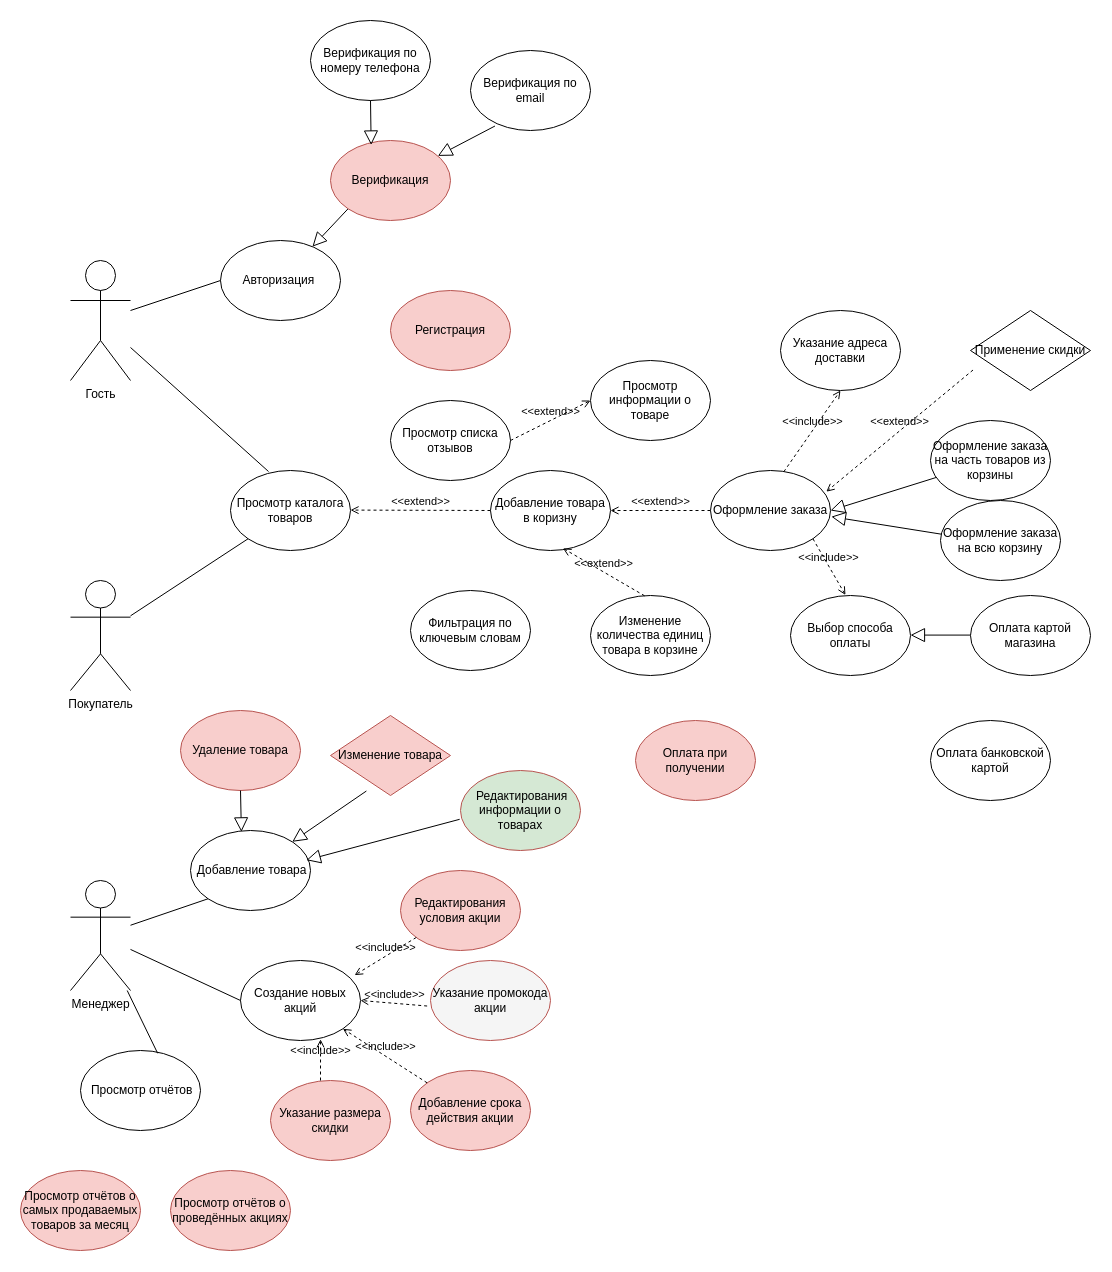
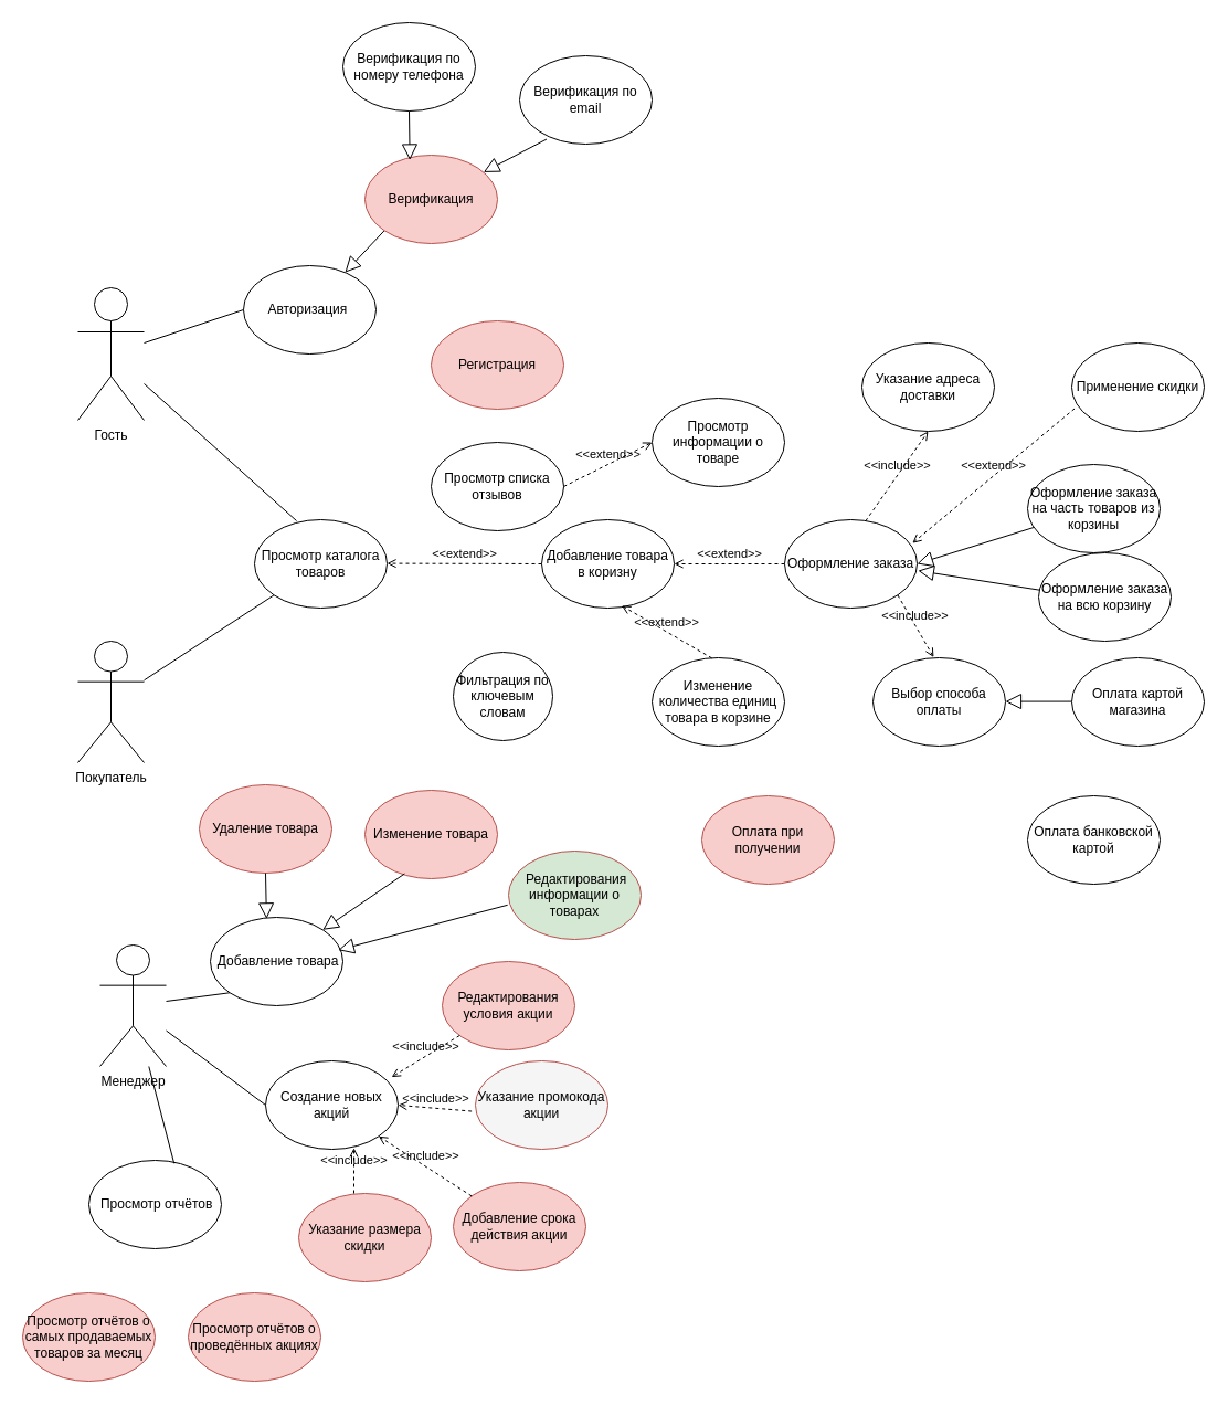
- <mxCell id="16" value="Применение скидки" style="rhombus;whiteSpace=wrap;html=1;" parent="1" vertex="1"><mxGeometry x="970" y="310" width="120" height="80" as="geometry" /></mxCell>
+ <mxCell id="16" value="Применение скидки" style="ellipse;whiteSpace=wrap;html=1;" parent="1" vertex="1"><mxGeometry x="970" y="310" width="120" height="80" as="geometry" /></mxCell>
- <mxCell id="8" value="Фильтрация по ключевым словам" style="ellipse;whiteSpace=wrap;html=1;" parent="1" vertex="1"><mxGeometry x="410" y="590" width="120" height="80" as="geometry" /></mxCell>
+ <mxCell id="8" value="Фильтрация по ключевым словам" style="ellipse;whiteSpace=wrap;html=1;" parent="1" vertex="1"><mxGeometry x="410" y="590" width="90" height="80" as="geometry" /></mxCell>
- <mxCell id="24" value="Изменение товара" style="rhombus;whiteSpace=wrap;html=1;fillColor=#f8cecc;strokeColor=#b85450;" parent="1" vertex="1"><mxGeometry x="330" y="715" width="120" height="80" as="geometry" /></mxCell>
+ <mxCell id="24" value="Изменение товара" style="ellipse;whiteSpace=wrap;html=1;fillColor=#f8cecc;strokeColor=#b85450;" parent="1" vertex="1"><mxGeometry x="330" y="715" width="120" height="80" as="geometry" /></mxCell>
- <mxCell id="4" value="Менеджер" style="shape=umlActor;verticalLabelPosition=bottom;verticalAlign=top;html=1;outlineConnect=0;" parent="1" vertex="1"><mxGeometry x="70" y="880" width="60" height="110" as="geometry" /></mxCell>
+ <mxCell id="4" value="Менеджер" style="shape=umlActor;verticalLabelPosition=bottom;verticalAlign=top;html=1;outlineConnect=0;" parent="1" vertex="1"><mxGeometry x="90" y="855" width="60" height="110" as="geometry" /></mxCell>
